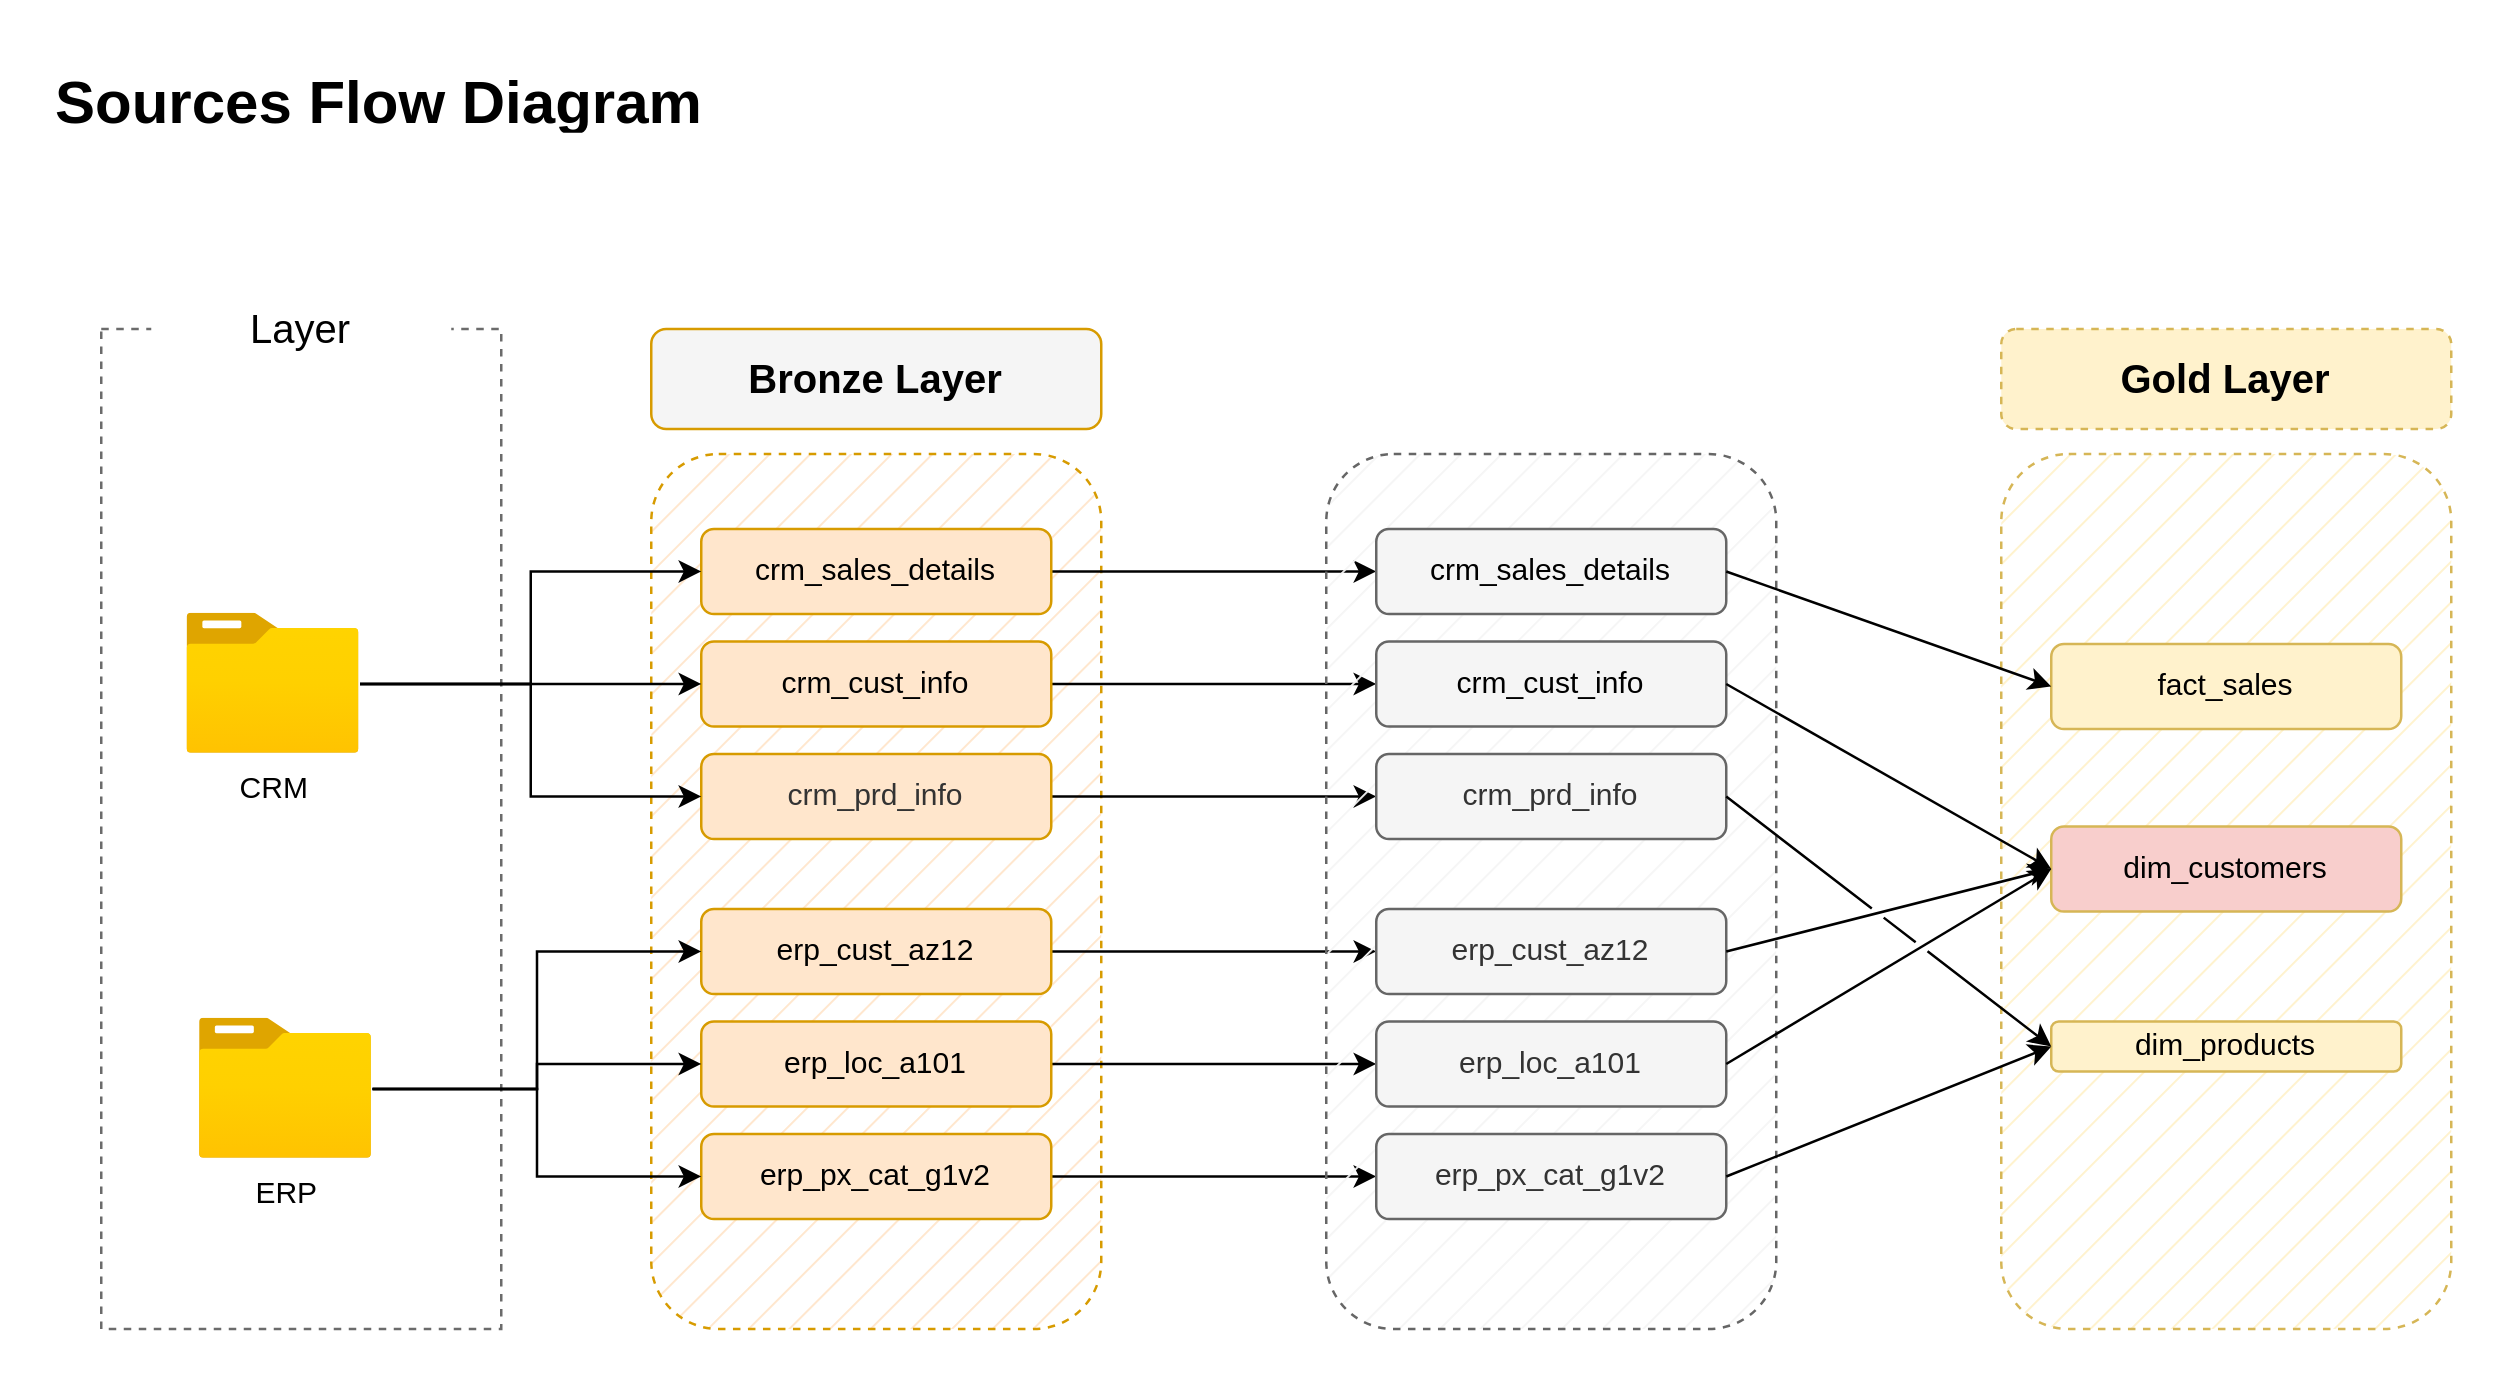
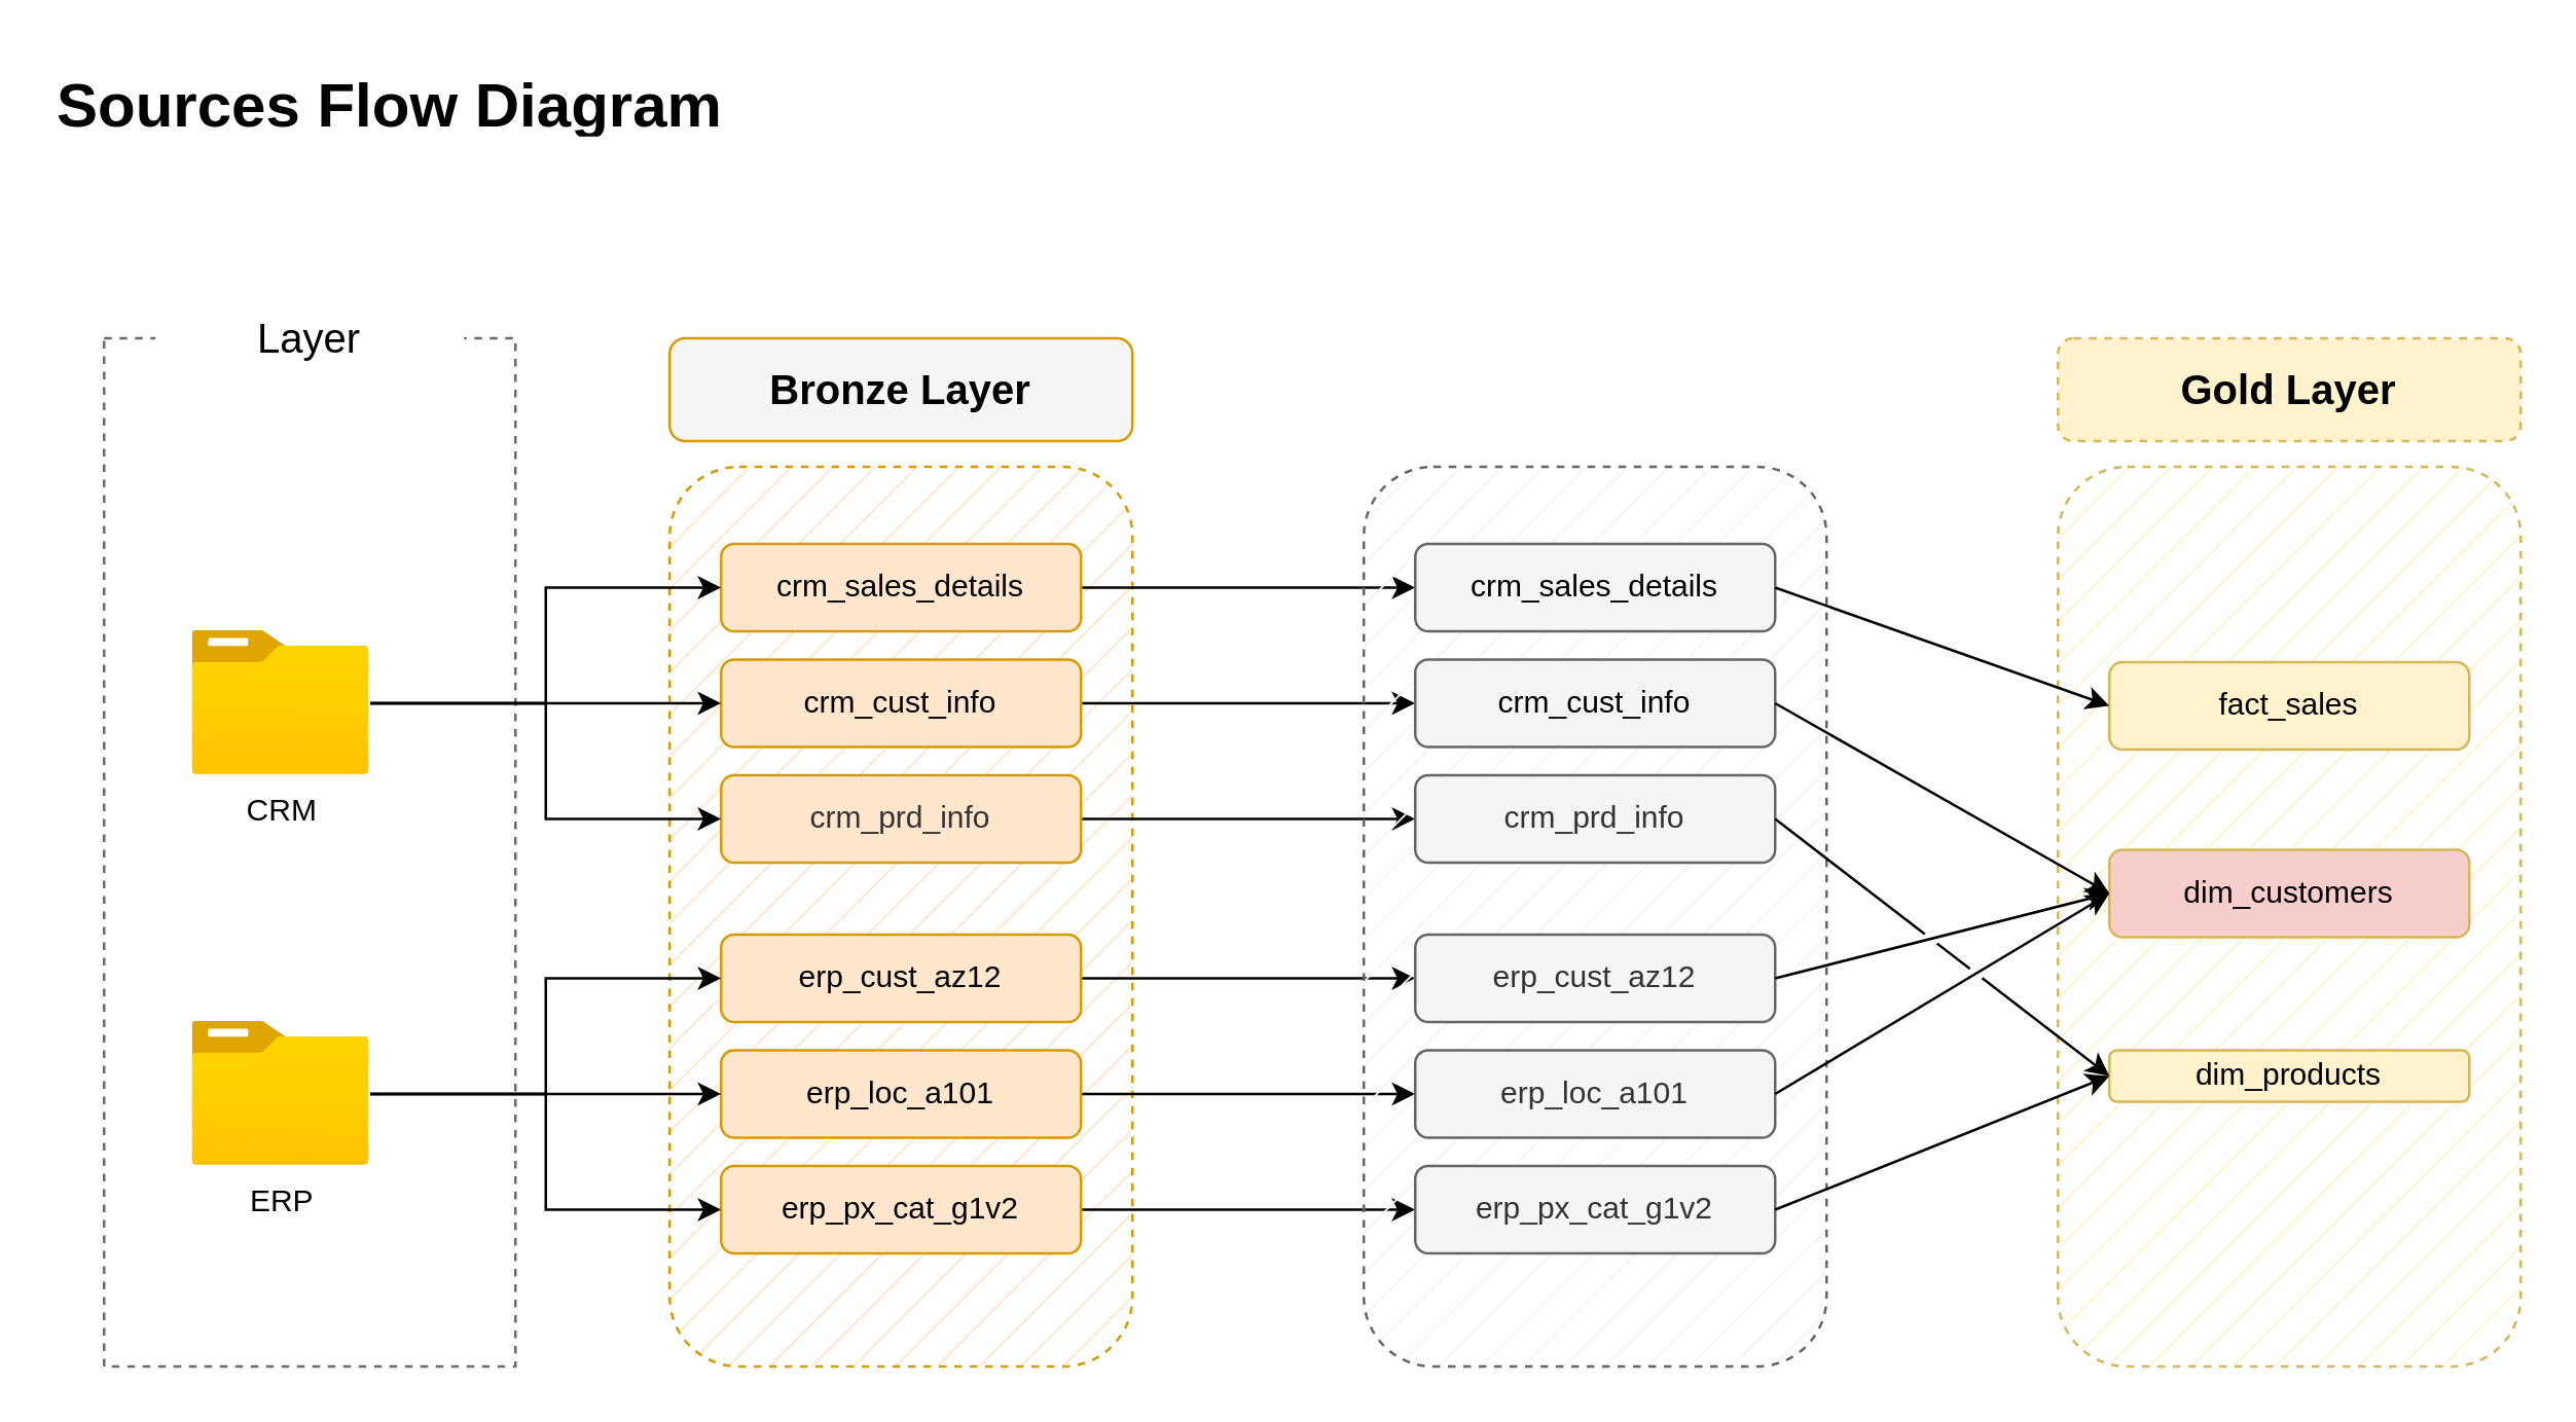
- <mxCell id="7" value="ERP" style="image;aspect=fixed;html=1;points=[];align=center;fontSize=12;image=img/lib/azure2/general/Folder_Blank.svg;" vertex="1" parent="6"><mxGeometry x="5" y="10" width="69" height="56.0" as="geometry" /></mxCell>
+ <mxCell id="7" value="ERP" style="image;aspect=fixed;html=1;points=[];align=center;fontSize=12;image=img/lib/azure2/general/Folder_Blank.svg;" vertex="1" parent="6"><mxGeometry width="69" height="56.0" as="geometry" /></mxCell>
